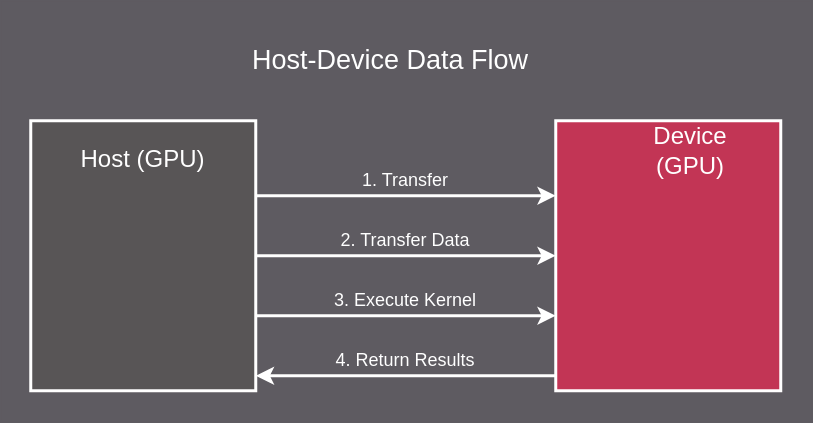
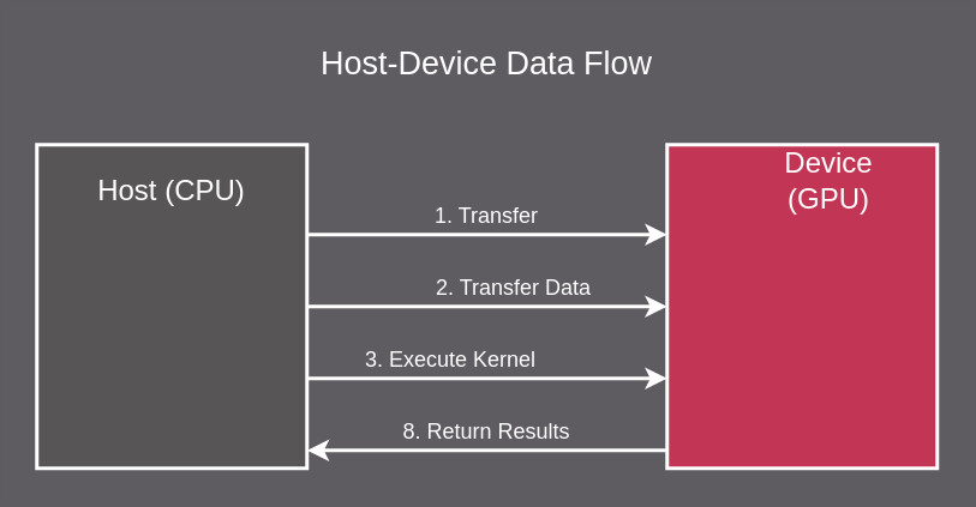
- <mxCell id="2" value="Host-Device Data Flow" style="text;html=1;strokeColor=none;fillColor=none;align=center;verticalAlign=middle;whiteSpace=wrap;rounded=0;fontSize=18;fontFamily=Arial;fontColor=#FFFFFF;" parent="1" vertex="1"><mxGeometry x="160" y="25" width="200" height="30" as="geometry" /></mxCell>
+ <mxCell id="2" value="Host-Device Data Flow" style="text;html=1;strokeColor=none;fillColor=none;align=center;verticalAlign=middle;whiteSpace=wrap;rounded=0;fontSize=18;fontFamily=Arial;fontColor=#FFFFFF;" parent="1" vertex="1"><mxGeometry x="170" y="20" width="200" height="30" as="geometry" /></mxCell>
- <mxCell id="4" value="Host (GPU)" style="text;html=1;strokeColor=none;fillColor=none;align=center;verticalAlign=middle;whiteSpace=wrap;rounded=0;fontSize=16;fontFamily=Arial;fontColor=#FFFFFF;" parent="1" vertex="1"><mxGeometry x="45" y="90" width="100" height="30" as="geometry" /></mxCell>
+ <mxCell id="4" value="Host (CPU)" style="text;html=1;strokeColor=none;fillColor=none;align=center;verticalAlign=middle;whiteSpace=wrap;rounded=0;fontSize=16;fontFamily=Arial;fontColor=#FFFFFF;" parent="1" vertex="1"><mxGeometry x="45" y="90" width="100" height="30" as="geometry" /></mxCell>
- <mxCell id="10" value="2. Transfer Data" style="text;html=1;strokeColor=none;fillColor=none;align=center;verticalAlign=middle;whiteSpace=wrap;rounded=0;fontSize=12;fontFamily=Arial;fontColor=#FFFFFF;" parent="1" vertex="1"><mxGeometry x="220" y="150" width="100" height="20" as="geometry" /></mxCell>
+ <mxCell id="10" value="2. Transfer Data" style="text;html=1;strokeColor=none;fillColor=none;align=center;verticalAlign=middle;whiteSpace=wrap;rounded=0;fontSize=12;fontFamily=Arial;fontColor=#FFFFFF;" parent="1" vertex="1"><mxGeometry x="235" y="150" width="100" height="20" as="geometry" /></mxCell>
- <mxCell id="12" value="3. Execute Kernel" style="text;html=1;strokeColor=none;fillColor=none;align=center;verticalAlign=middle;whiteSpace=wrap;rounded=0;fontSize=12;fontFamily=Arial;fontColor=#FFFFFF;" parent="1" vertex="1"><mxGeometry x="220" y="190" width="100" height="20" as="geometry" /></mxCell>
+ <mxCell id="12" value="3. Execute Kernel" style="text;html=1;strokeColor=none;fillColor=none;align=center;verticalAlign=middle;whiteSpace=wrap;rounded=0;fontSize=12;fontFamily=Arial;fontColor=#FFFFFF;" parent="1" vertex="1"><mxGeometry x="200" y="190" width="100" height="20" as="geometry" /></mxCell>
- <mxCell id="14" value="4. Return Results" style="text;html=1;strokeColor=none;fillColor=none;align=center;verticalAlign=middle;whiteSpace=wrap;rounded=0;fontSize=12;fontFamily=Arial;fontColor=#FFFFFF;" parent="1" vertex="1"><mxGeometry x="220" y="230" width="100" height="20" as="geometry" /></mxCell>
+ <mxCell id="14" value="8. Return Results" style="text;html=1;strokeColor=none;fillColor=none;align=center;verticalAlign=middle;whiteSpace=wrap;rounded=0;fontSize=12;fontFamily=Arial;fontColor=#FFFFFF;" parent="1" vertex="1"><mxGeometry x="220" y="230" width="100" height="20" as="geometry" /></mxCell>
